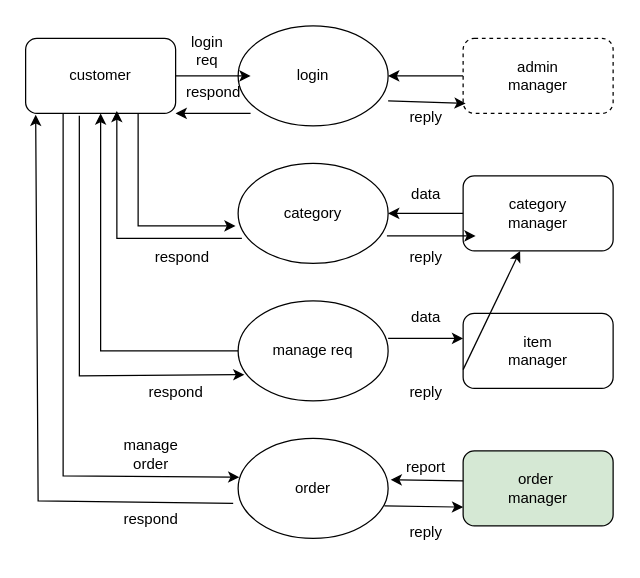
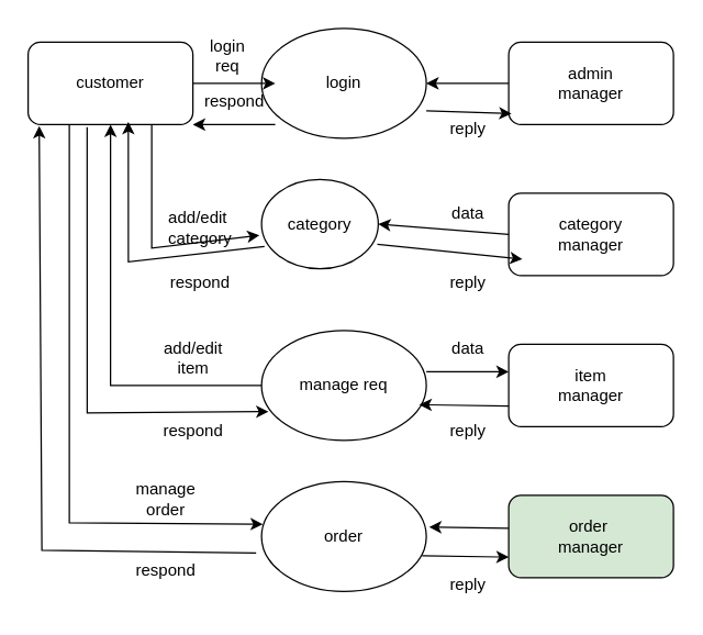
- <mxCell id="7" value="admin &lt;br&gt;manager" style="rounded=1;whiteSpace=wrap;html=1;dashed=1;" vertex="1" parent="1"><mxGeometry x="370" y="30" width="120" height="60" as="geometry" /></mxCell>
+ <mxCell id="7" value="admin &lt;br&gt;manager" style="rounded=1;whiteSpace=wrap;html=1;" vertex="1" parent="1"><mxGeometry x="370" y="30" width="120" height="60" as="geometry" /></mxCell>
+ <mxCell id="29" value="add/edit&amp;nbsp;&lt;br&gt;category" style="text;html=1;align=center;verticalAlign=middle;resizable=0;points=[];autosize=1;strokeColor=none;fillColor=none;" vertex="1" parent="1"><mxGeometry x="110" y="145" width="70" height="40" as="geometry" /></mxCell>
- <mxCell id="3" value="category" style="ellipse;whiteSpace=wrap;html=1;" vertex="1" parent="1"><mxGeometry x="190" y="130" width="120" height="80" as="geometry" /></mxCell>
+ <mxCell id="3" value="category" style="ellipse;whiteSpace=wrap;html=1;" vertex="1" parent="1"><mxGeometry x="190" y="130" width="85" height="65" as="geometry" /></mxCell>
- <mxCell id="23" value="" style="endArrow=classic;html=1;rounded=0;exitX=0;exitY=0.75;exitDx=0;exitDy=0;" edge="1" parent="1" source="9" target="8"><mxGeometry width="50" height="50" relative="1" as="geometry"><mxPoint x="310" y="280" as="sourcePoint" /><mxPoint x="360" y="230" as="targetPoint" /></mxGeometry></mxCell>
+ <mxCell id="23" value="" style="endArrow=classic;html=1;rounded=0;exitX=0;exitY=0.75;exitDx=0;exitDy=0;entryX=0.958;entryY=0.675;entryDx=0;entryDy=0;entryPerimeter=0;" edge="1" parent="1" source="9" target="4"><mxGeometry width="50" height="50" relative="1" as="geometry"><mxPoint x="310" y="280" as="sourcePoint" /><mxPoint x="360" y="230" as="targetPoint" /></mxGeometry></mxCell>
+ <mxCell id="31" value="add/edit&lt;br&gt;item" style="text;html=1;align=center;verticalAlign=middle;resizable=0;points=[];autosize=1;strokeColor=none;fillColor=none;" vertex="1" parent="1"><mxGeometry x="105" y="240" width="70" height="40" as="geometry" /></mxCell>
- <mxCell id="40" value="report" style="text;html=1;align=center;verticalAlign=middle;resizable=0;points=[];autosize=1;strokeColor=none;fillColor=none;" vertex="1" parent="1"><mxGeometry x="315" y="358" width="50" height="30" as="geometry" /></mxCell>
